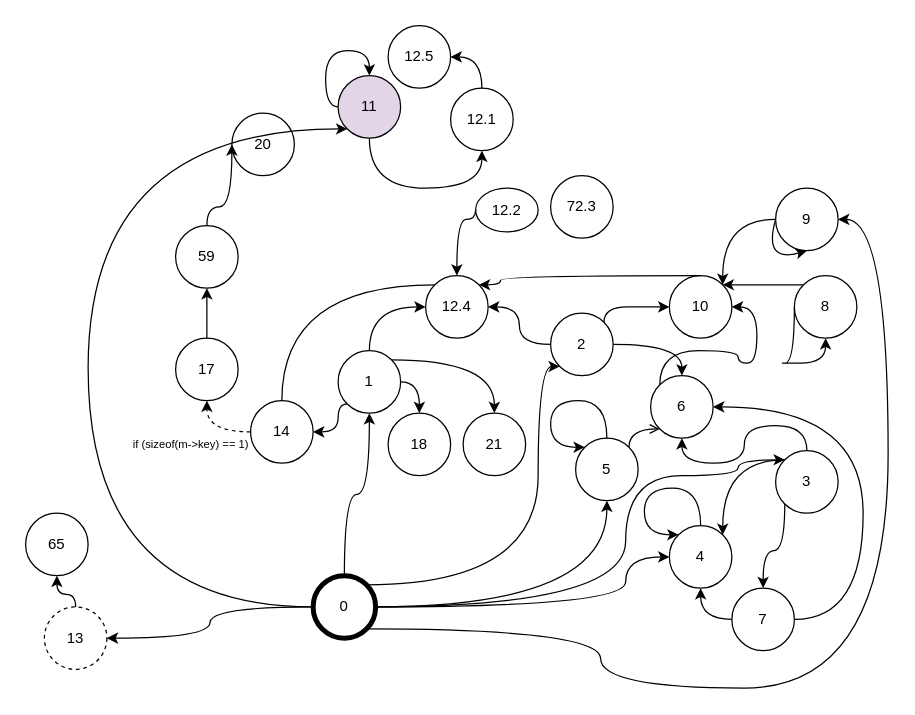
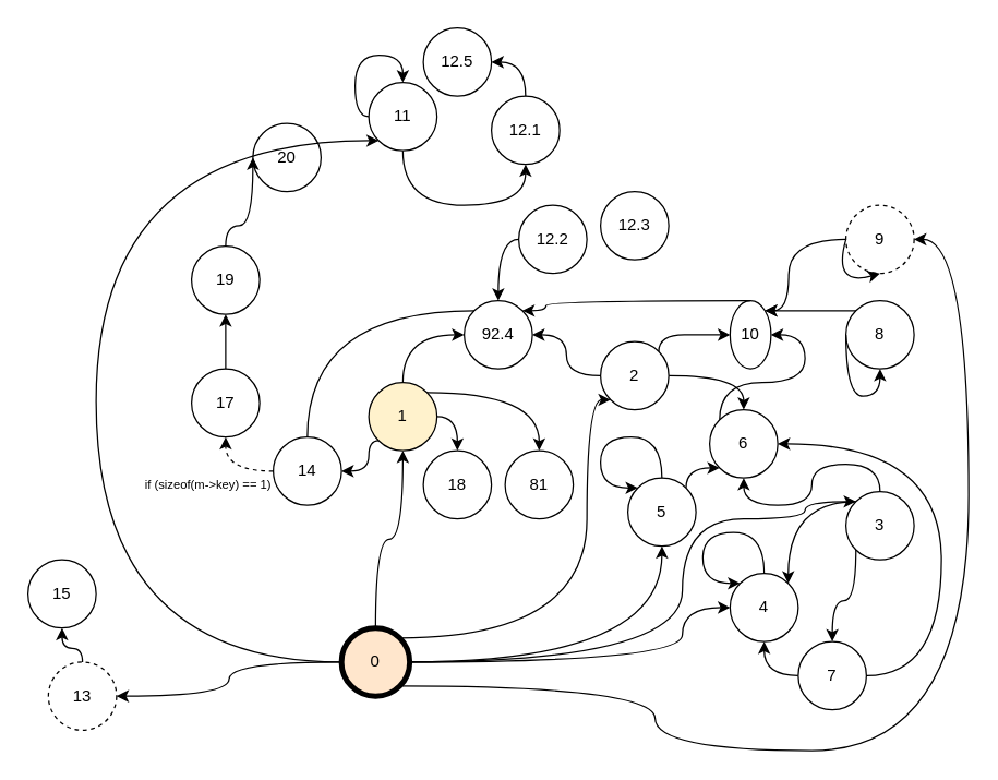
- <mxCell id="26" value="11" style="ellipse;whiteSpace=wrap;html=1;aspect=fixed;fillColor=#e1d5e7;" parent="1" vertex="1"><mxGeometry x="270" y="60" width="50" height="50" as="geometry" /></mxCell>
+ <mxCell id="26" value="11" style="ellipse;whiteSpace=wrap;html=1;aspect=fixed;" parent="1" vertex="1"><mxGeometry x="270" y="60" width="50" height="50" as="geometry" /></mxCell>
- <mxCell id="33" value="72.3" style="ellipse;whiteSpace=wrap;html=1;aspect=fixed;" parent="1" vertex="1"><mxGeometry x="440" y="140" width="50" height="50" as="geometry" /></mxCell>
+ <mxCell id="33" value="12.3" style="ellipse;whiteSpace=wrap;html=1;aspect=fixed;" parent="1" vertex="1"><mxGeometry x="440" y="140" width="50" height="50" as="geometry" /></mxCell>
- <mxCell id="32" value="12.2" style="ellipse;whiteSpace=wrap;html=1;aspect=fixed;" parent="1" vertex="1"><mxGeometry x="380" y="150" width="50" height="35" as="geometry" /></mxCell>
+ <mxCell id="32" value="12.2" style="ellipse;whiteSpace=wrap;html=1;aspect=fixed;" parent="1" vertex="1"><mxGeometry x="380" y="150" width="50" height="50" as="geometry" /></mxCell>
- <mxCell id="24" value="9" style="ellipse;whiteSpace=wrap;html=1;aspect=fixed;" parent="1" vertex="1"><mxGeometry x="620" y="150" width="50" height="50" as="geometry" /></mxCell>
+ <mxCell id="24" value="9" style="ellipse;whiteSpace=wrap;html=1;aspect=fixed;dashed=1;" parent="1" vertex="1"><mxGeometry x="620" y="150" width="50" height="50" as="geometry" /></mxCell>
- <mxCell id="38" value="59" style="ellipse;whiteSpace=wrap;html=1;aspect=fixed;" parent="1" vertex="1"><mxGeometry x="140" y="180" width="50" height="50" as="geometry" /></mxCell>
+ <mxCell id="38" value="19" style="ellipse;whiteSpace=wrap;html=1;aspect=fixed;" parent="1" vertex="1"><mxGeometry x="140" y="180" width="50" height="50" as="geometry" /></mxCell>
- <mxCell id="34" value="12.4" style="ellipse;whiteSpace=wrap;html=1;aspect=fixed;" parent="1" vertex="1"><mxGeometry x="340" y="220" width="50" height="50" as="geometry" /></mxCell>
+ <mxCell id="34" value="92.4" style="ellipse;whiteSpace=wrap;html=1;aspect=fixed;" parent="1" vertex="1"><mxGeometry x="340" y="220" width="50" height="50" as="geometry" /></mxCell>
- <mxCell id="25" value="10" style="ellipse;whiteSpace=wrap;html=1;aspect=fixed;" parent="1" vertex="1"><mxGeometry x="535" y="220" width="50" height="50" as="geometry" /></mxCell>
+ <mxCell id="25" value="10" style="ellipse;whiteSpace=wrap;html=1;aspect=fixed;" parent="1" vertex="1"><mxGeometry x="535" y="220" width="30" height="50" as="geometry" /></mxCell>
- <mxCell id="23" value="8" style="ellipse;whiteSpace=wrap;html=1;aspect=fixed;" parent="1" vertex="1"><mxGeometry x="635" y="220" width="50" height="50" as="geometry" /></mxCell>
+ <mxCell id="23" value="8" style="ellipse;whiteSpace=wrap;html=1;aspect=fixed;" parent="1" vertex="1"><mxGeometry x="620" y="220" width="50" height="50" as="geometry" /></mxCell>
- <mxCell id="6" value="1" style="ellipse;whiteSpace=wrap;html=1;aspect=fixed;" parent="1" vertex="1"><mxGeometry x="270" y="280" width="50" height="50" as="geometry" /></mxCell>
+ <mxCell id="6" value="1" style="ellipse;whiteSpace=wrap;html=1;aspect=fixed;fillColor=#fff2cc;" parent="1" vertex="1"><mxGeometry x="270" y="280" width="50" height="50" as="geometry" /></mxCell>
- <mxCell id="16" style="edgeStyle=orthogonalEdgeStyle;curved=1;rounded=0;orthogonalLoop=1;jettySize=auto;html=1;exitX=1;exitY=0;exitDx=0;exitDy=0;entryX=0;entryY=1;entryDx=0;entryDy=0;endArrow=open;" parent="1" source="17" target="19" edge="1"><mxGeometry relative="1" as="geometry"><mxPoint x="522.913" y="420" as="targetPoint" /><Array as="points"><mxPoint x="503" y="343" /><mxPoint x="527" y="343" /></Array></mxGeometry></mxCell>
+ <mxCell id="16" style="edgeStyle=orthogonalEdgeStyle;curved=1;rounded=0;orthogonalLoop=1;jettySize=auto;html=1;exitX=1;exitY=0;exitDx=0;exitDy=0;entryX=0;entryY=1;entryDx=0;entryDy=0;" parent="1" source="17" target="19" edge="1"><mxGeometry relative="1" as="geometry"><mxPoint x="522.913" y="420" as="targetPoint" /><Array as="points"><mxPoint x="503" y="343" /><mxPoint x="527" y="343" /></Array></mxGeometry></mxCell>
- <mxCell id="39" value="21" style="ellipse;whiteSpace=wrap;html=1;aspect=fixed;" parent="1" vertex="1"><mxGeometry x="370" y="330" width="50" height="50" as="geometry" /></mxCell>
+ <mxCell id="39" value="81" style="ellipse;whiteSpace=wrap;html=1;aspect=fixed;" parent="1" vertex="1"><mxGeometry x="370" y="330" width="50" height="50" as="geometry" /></mxCell>
- <mxCell id="29" value="&lt;div&gt;65&lt;/div&gt;" style="ellipse;whiteSpace=wrap;html=1;aspect=fixed;" parent="1" vertex="1"><mxGeometry x="20" y="410" width="50" height="50" as="geometry" /></mxCell>
+ <mxCell id="29" value="&lt;div&gt;15&lt;/div&gt;" style="ellipse;whiteSpace=wrap;html=1;aspect=fixed;" parent="1" vertex="1"><mxGeometry x="20" y="410" width="50" height="50" as="geometry" /></mxCell>
- <mxCell id="65" value="0" style="ellipse;whiteSpace=wrap;html=1;aspect=fixed;strokeWidth=4;" vertex="1" parent="1"><mxGeometry x="250" y="460" width="50" height="50" as="geometry" /></mxCell>
+ <mxCell id="65" value="0" style="ellipse;whiteSpace=wrap;html=1;aspect=fixed;strokeWidth=4;fillColor=#ffe6cc;" vertex="1" parent="1"><mxGeometry x="250" y="460" width="50" height="50" as="geometry" /></mxCell>
